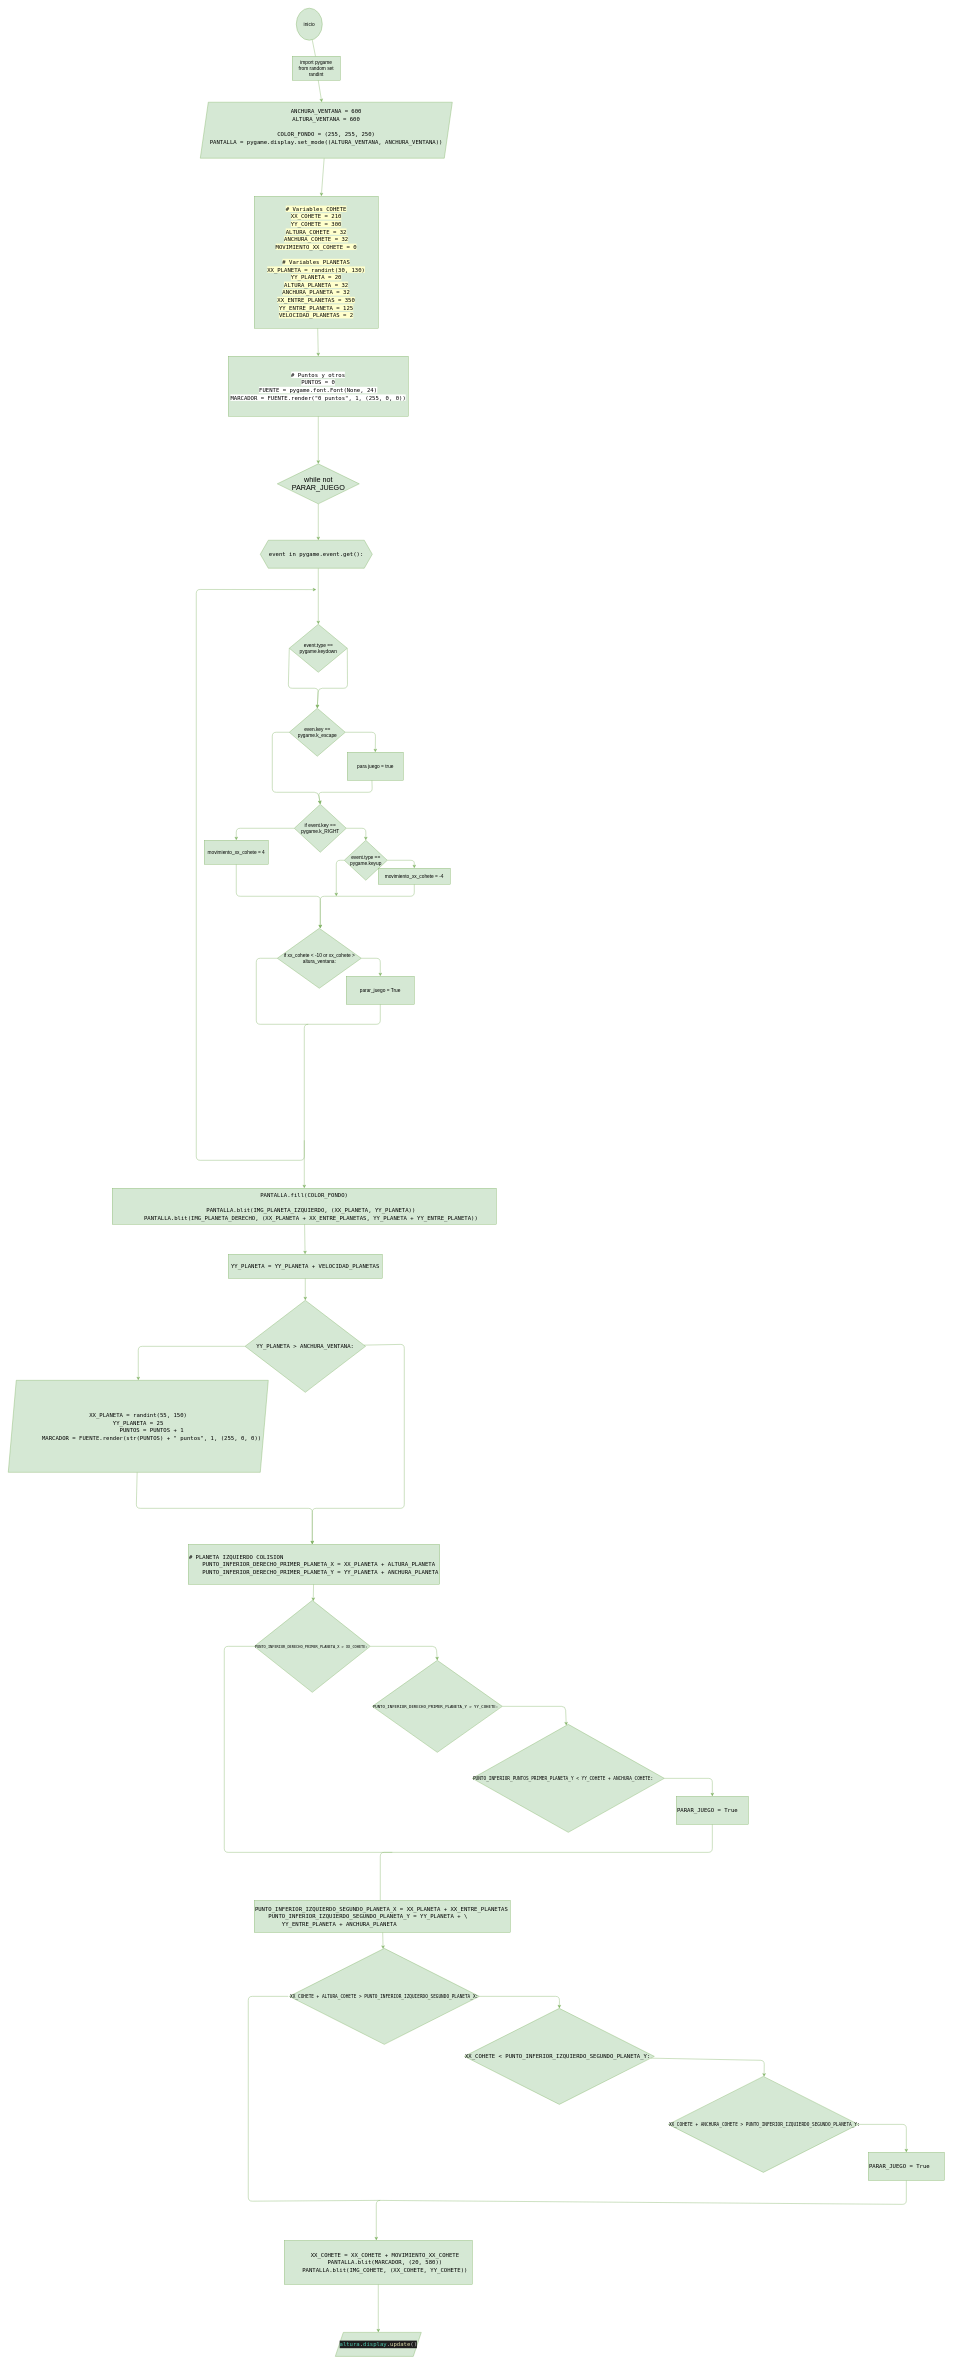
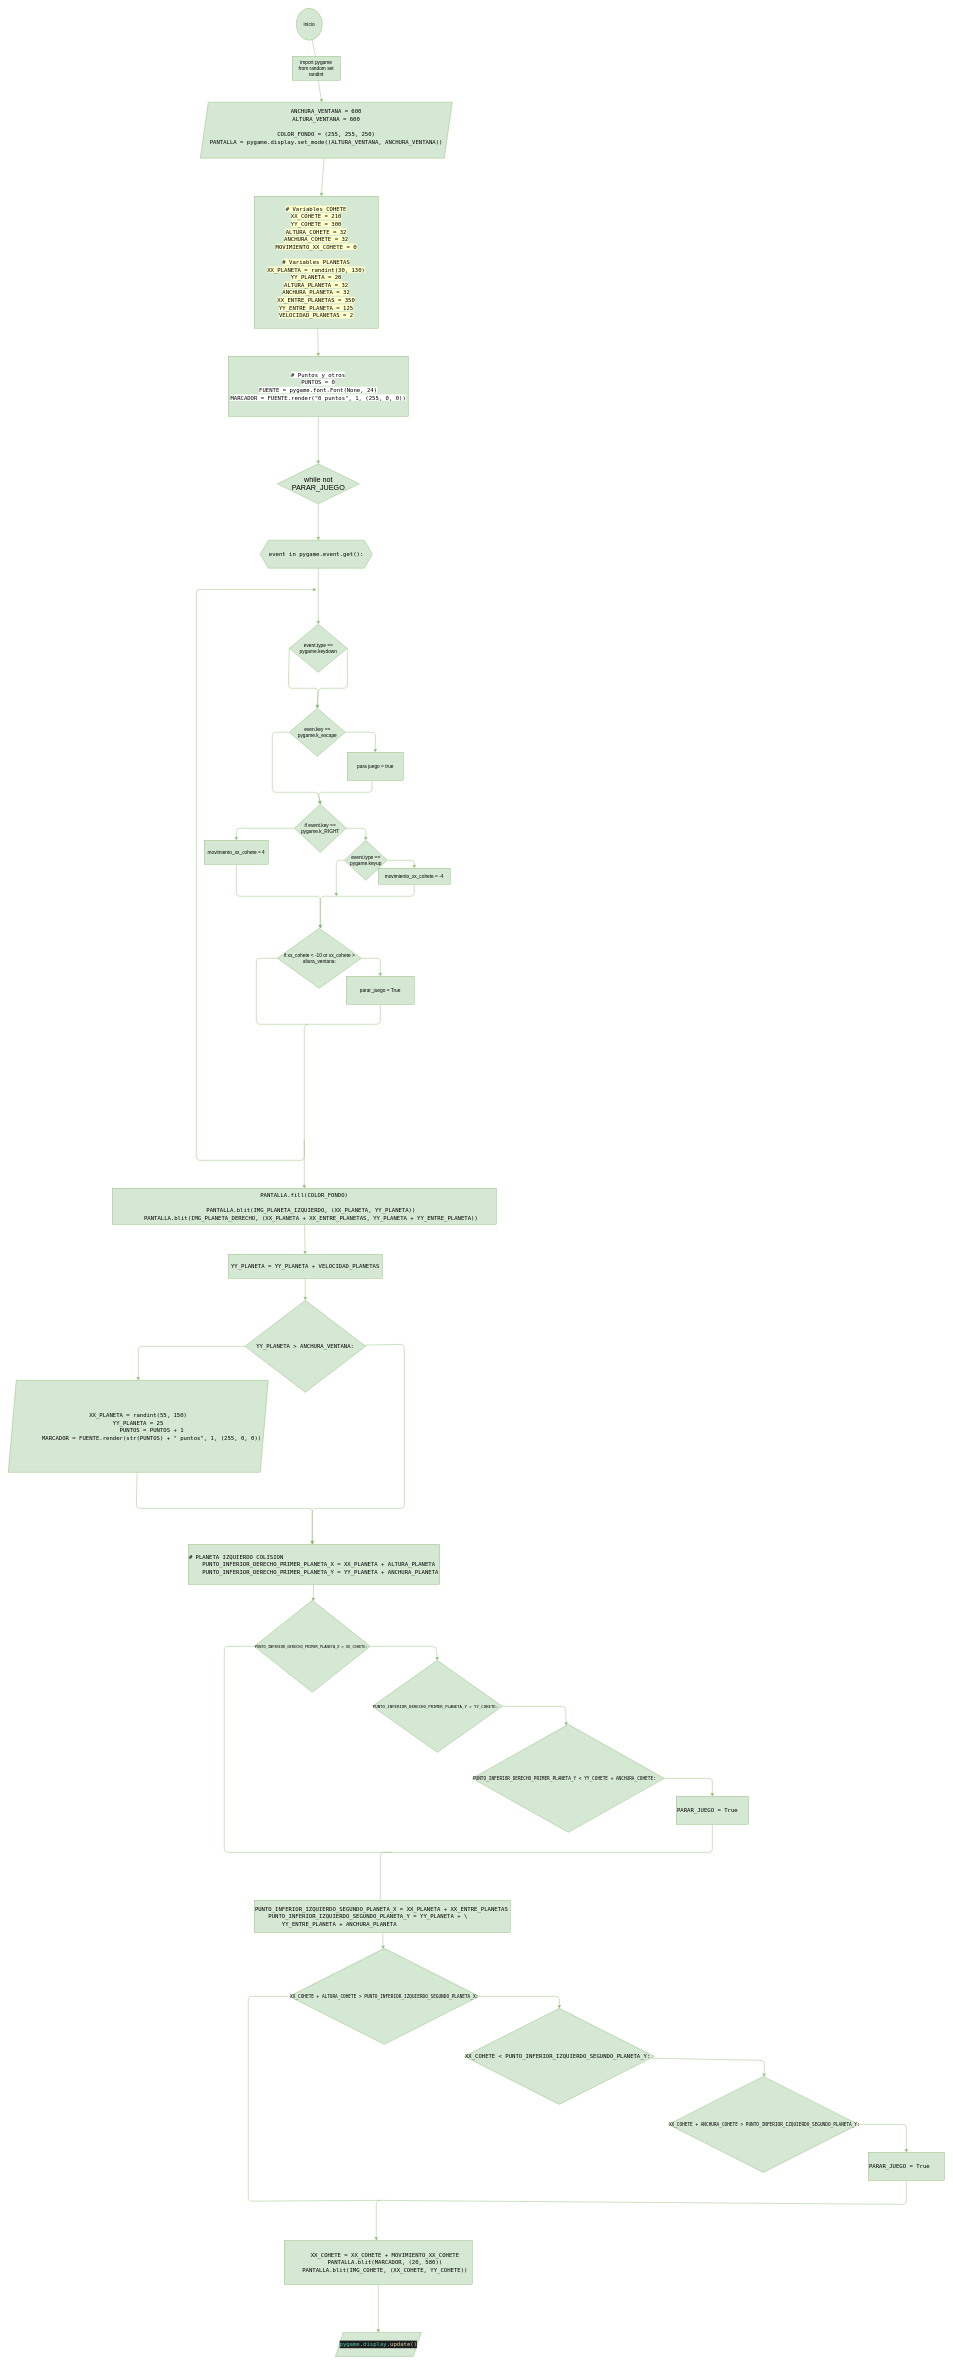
- <mxCell id="56" value="&lt;div style=&quot;font-family: &amp;quot;Droid Sans Mono&amp;quot;, &amp;quot;monospace&amp;quot;, monospace; line-height: 19px; white-space: pre;&quot;&gt;&lt;div style=&quot;line-height: 19px;&quot;&gt;&lt;div style=&quot;line-height: 19px;&quot;&gt;&lt;font style=&quot;color: rgb(0, 0, 0); font-size: 11px;&quot;&gt;PUNTO_INFERIOR_PUNTOS_PRIMER_PLANETA_Y &amp;lt; YY_COHETE + ANCHURA_COHETE:&lt;/font&gt;&lt;/div&gt;&lt;/div&gt;&lt;/div&gt;" style="rhombus;whiteSpace=wrap;html=1;align=left;rounded=0;fillColor=#d5e8d4;strokeColor=#82b366;" vertex="1" parent="1"><mxGeometry x="1180" y="4310" width="480" height="270" as="geometry" /></mxCell>
+ <mxCell id="56" value="&lt;div style=&quot;font-family: &amp;quot;Droid Sans Mono&amp;quot;, &amp;quot;monospace&amp;quot;, monospace; line-height: 19px; white-space: pre;&quot;&gt;&lt;div style=&quot;line-height: 19px;&quot;&gt;&lt;div style=&quot;line-height: 19px;&quot;&gt;&lt;font style=&quot;color: rgb(0, 0, 0); font-size: 11px;&quot;&gt;PUNTO_INFERIOR_DERECHO_PRIMER_PLANETA_Y &amp;lt; YY_COHETE + ANCHURA_COHETE:&lt;/font&gt;&lt;/div&gt;&lt;/div&gt;&lt;/div&gt;" style="rhombus;whiteSpace=wrap;html=1;align=left;rounded=0;fillColor=#d5e8d4;strokeColor=#82b366;" vertex="1" parent="1"><mxGeometry x="1180" y="4310" width="480" height="270" as="geometry" /></mxCell>
- <mxCell id="73" value="&lt;div style=&quot;color: rgb(204, 204, 204); background-color: rgb(31, 31, 31); font-family: &amp;quot;Droid Sans Mono&amp;quot;, &amp;quot;monospace&amp;quot;, monospace; font-size: 14px; line-height: 19px; white-space: pre;&quot;&gt;&lt;span style=&quot;color: #4ec9b0;&quot;&gt;altura&lt;/span&gt;&lt;span style=&quot;color: #cccccc;&quot;&gt;.&lt;/span&gt;&lt;span style=&quot;color: #4ec9b0;&quot;&gt;display&lt;/span&gt;&lt;span style=&quot;color: #cccccc;&quot;&gt;.&lt;/span&gt;&lt;span style=&quot;color: #dcdcaa;&quot;&gt;update&lt;/span&gt;&lt;span style=&quot;color: #cccccc;&quot;&gt;()&lt;/span&gt;&lt;/div&gt;" style="shape=parallelogram;perimeter=parallelogramPerimeter;whiteSpace=wrap;html=1;fixedSize=1;rounded=0;fillColor=#d5e8d4;strokeColor=#82b366;" vertex="1" parent="1"><mxGeometry x="837.5" y="5830" width="215" height="60" as="geometry" /></mxCell>
+ <mxCell id="73" value="&lt;div style=&quot;color: rgb(204, 204, 204); background-color: rgb(31, 31, 31); font-family: &amp;quot;Droid Sans Mono&amp;quot;, &amp;quot;monospace&amp;quot;, monospace; font-size: 14px; line-height: 19px; white-space: pre;&quot;&gt;&lt;span style=&quot;color: #4ec9b0;&quot;&gt;pygame&lt;/span&gt;&lt;span style=&quot;color: #cccccc;&quot;&gt;.&lt;/span&gt;&lt;span style=&quot;color: #4ec9b0;&quot;&gt;display&lt;/span&gt;&lt;span style=&quot;color: #cccccc;&quot;&gt;.&lt;/span&gt;&lt;span style=&quot;color: #dcdcaa;&quot;&gt;update&lt;/span&gt;&lt;span style=&quot;color: #cccccc;&quot;&gt;()&lt;/span&gt;&lt;/div&gt;" style="shape=parallelogram;perimeter=parallelogramPerimeter;whiteSpace=wrap;html=1;fixedSize=1;rounded=0;fillColor=#d5e8d4;strokeColor=#82b366;" vertex="1" parent="1"><mxGeometry x="837.5" y="5830" width="215" height="60" as="geometry" /></mxCell>
